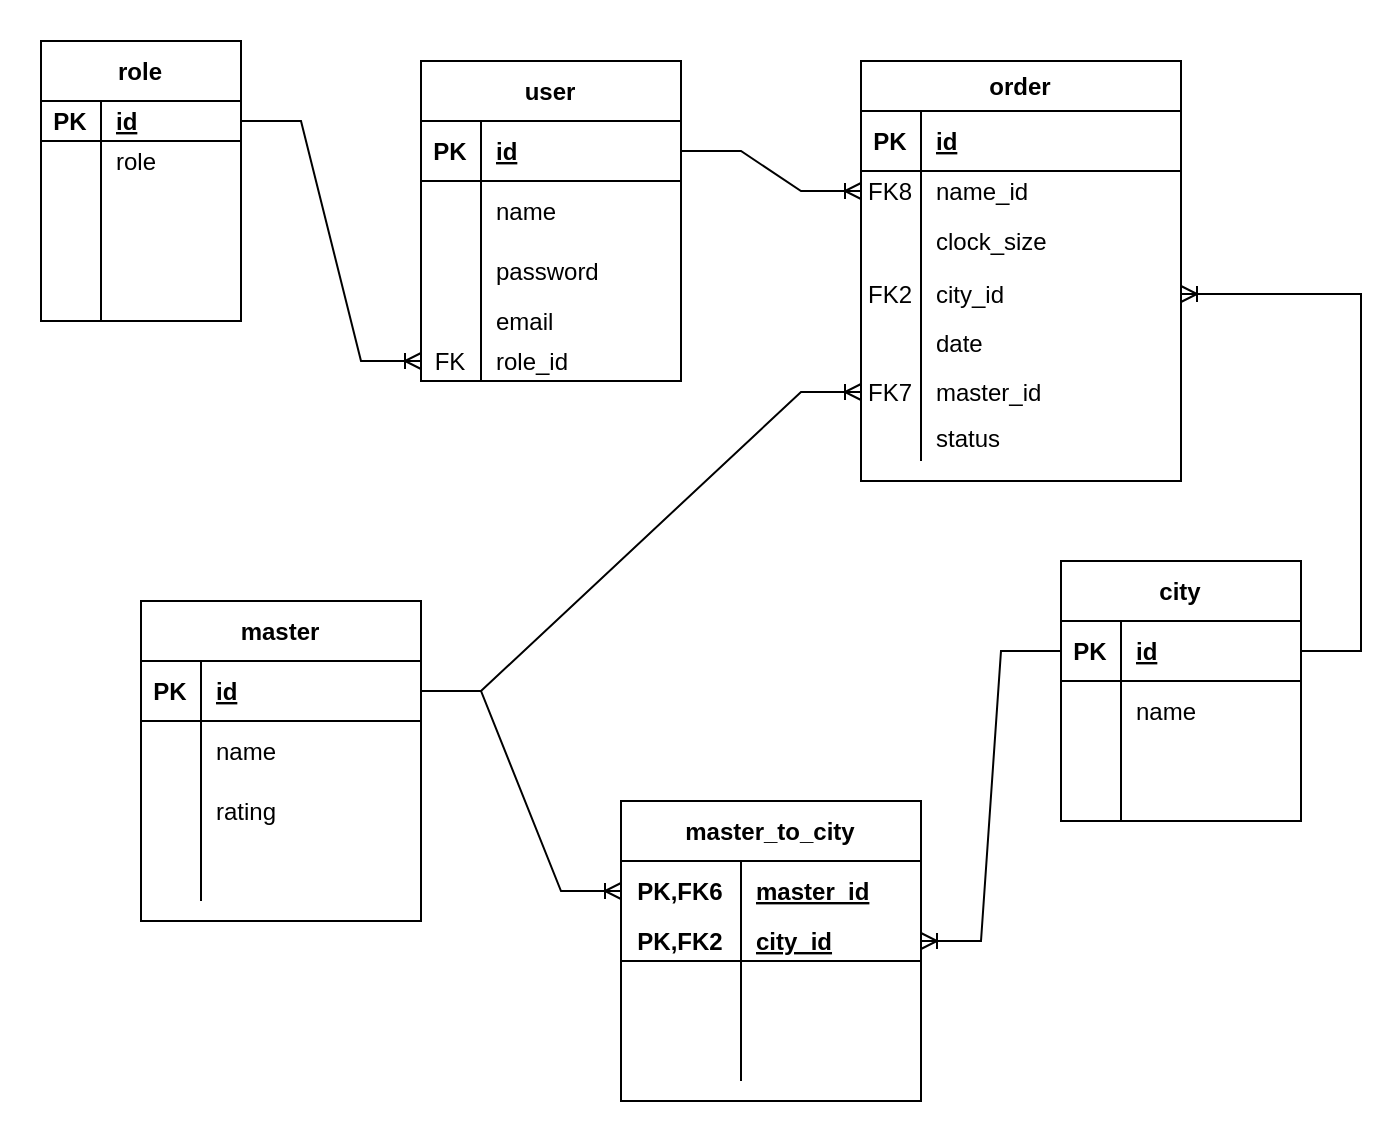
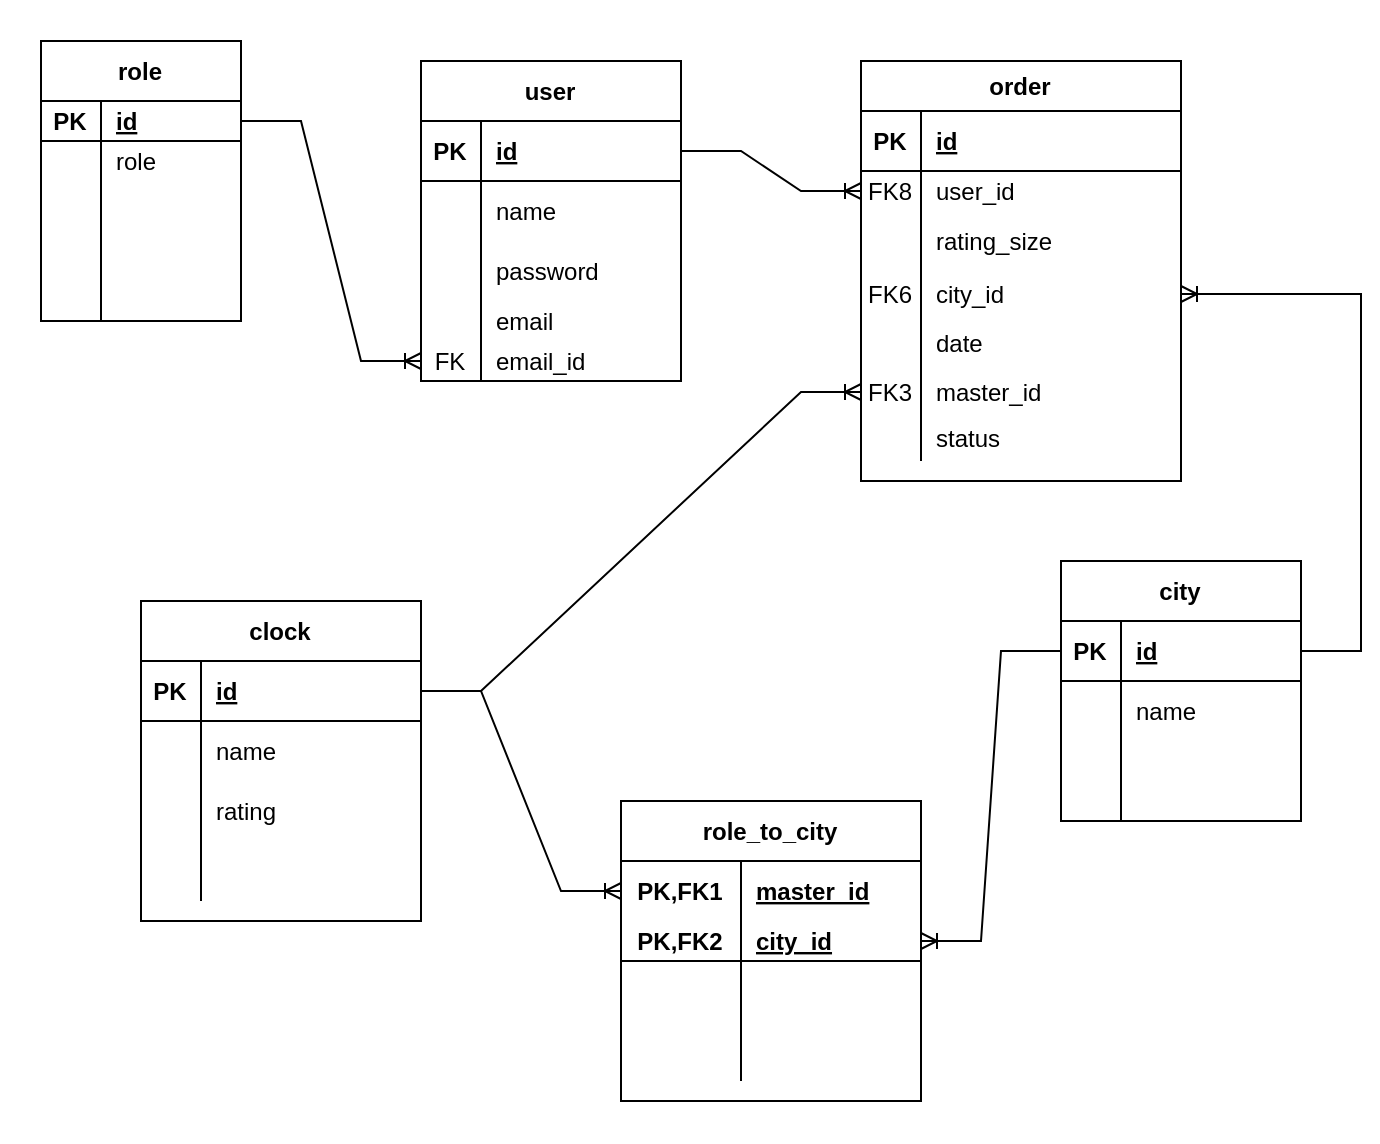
- <mxCell id="65" value="name_id" style="shape=partialRectangle;connectable=0;fillColor=none;top=0;left=0;bottom=0;right=0;align=left;spacingLeft=6;overflow=hidden;" parent="63" vertex="1"><mxGeometry x="30" width="130" height="20" as="geometry"><mxRectangle width="130" height="20" as="alternateBounds" /></mxGeometry></mxCell>
+ <mxCell id="65" value="user_id" style="shape=partialRectangle;connectable=0;fillColor=none;top=0;left=0;bottom=0;right=0;align=left;spacingLeft=6;overflow=hidden;" parent="63" vertex="1"><mxGeometry x="30" width="130" height="20" as="geometry"><mxRectangle width="130" height="20" as="alternateBounds" /></mxGeometry></mxCell>
- <mxCell id="68" value="clock_size" style="shape=partialRectangle;connectable=0;fillColor=none;top=0;left=0;bottom=0;right=0;align=left;spacingLeft=6;overflow=hidden;" parent="66" vertex="1"><mxGeometry x="30" width="130" height="30" as="geometry"><mxRectangle width="130" height="30" as="alternateBounds" /></mxGeometry></mxCell>
+ <mxCell id="68" value="rating_size" style="shape=partialRectangle;connectable=0;fillColor=none;top=0;left=0;bottom=0;right=0;align=left;spacingLeft=6;overflow=hidden;" parent="66" vertex="1"><mxGeometry x="30" width="130" height="30" as="geometry"><mxRectangle width="130" height="30" as="alternateBounds" /></mxGeometry></mxCell>
- <mxCell id="70" value="FK2" style="shape=partialRectangle;connectable=0;fillColor=none;top=0;left=0;bottom=0;right=0;editable=1;overflow=hidden;" parent="69" vertex="1"><mxGeometry width="30" height="23" as="geometry"><mxRectangle width="30" height="23" as="alternateBounds" /></mxGeometry></mxCell>
+ <mxCell id="70" value="FK6" style="shape=partialRectangle;connectable=0;fillColor=none;top=0;left=0;bottom=0;right=0;editable=1;overflow=hidden;" parent="69" vertex="1"><mxGeometry width="30" height="23" as="geometry"><mxRectangle width="30" height="23" as="alternateBounds" /></mxGeometry></mxCell>
- <mxCell id="17" value="role_id" style="shape=partialRectangle;connectable=0;fillColor=none;top=0;left=0;bottom=0;right=0;align=left;spacingLeft=6;overflow=hidden;" parent="15" vertex="1"><mxGeometry x="30" width="100" height="20" as="geometry"><mxRectangle width="100" height="20" as="alternateBounds" /></mxGeometry></mxCell>
+ <mxCell id="17" value="email_id" style="shape=partialRectangle;connectable=0;fillColor=none;top=0;left=0;bottom=0;right=0;align=left;spacingLeft=6;overflow=hidden;" parent="15" vertex="1"><mxGeometry x="30" width="100" height="20" as="geometry"><mxRectangle width="100" height="20" as="alternateBounds" /></mxGeometry></mxCell>
- <mxCell id="76" value="FK7" style="shape=partialRectangle;connectable=0;fillColor=none;top=0;left=0;bottom=0;right=0;editable=1;overflow=hidden;" parent="75" vertex="1"><mxGeometry width="30" height="23" as="geometry"><mxRectangle width="30" height="23" as="alternateBounds" /></mxGeometry></mxCell>
+ <mxCell id="76" value="FK3" style="shape=partialRectangle;connectable=0;fillColor=none;top=0;left=0;bottom=0;right=0;editable=1;overflow=hidden;" parent="75" vertex="1"><mxGeometry width="30" height="23" as="geometry"><mxRectangle width="30" height="23" as="alternateBounds" /></mxGeometry></mxCell>
- <mxCell id="18" value="master" style="shape=table;startSize=30;container=1;collapsible=1;childLayout=tableLayout;fixedRows=1;rowLines=0;fontStyle=1;align=center;resizeLast=1;" parent="1" vertex="1"><mxGeometry x="70" y="300" width="140" height="160" as="geometry" /></mxCell>
+ <mxCell id="18" value="clock" style="shape=table;startSize=30;container=1;collapsible=1;childLayout=tableLayout;fixedRows=1;rowLines=0;fontStyle=1;align=center;resizeLast=1;" parent="1" vertex="1"><mxGeometry x="70" y="300" width="140" height="160" as="geometry" /></mxCell>
- <mxCell id="44" value="master_to_city" style="shape=table;startSize=30;container=1;collapsible=1;childLayout=tableLayout;fixedRows=1;rowLines=0;fontStyle=1;align=center;resizeLast=1;" parent="1" vertex="1"><mxGeometry x="310" y="400" width="150" height="150" as="geometry" /></mxCell>
+ <mxCell id="44" value="role_to_city" style="shape=table;startSize=30;container=1;collapsible=1;childLayout=tableLayout;fixedRows=1;rowLines=0;fontStyle=1;align=center;resizeLast=1;" parent="1" vertex="1"><mxGeometry x="310" y="400" width="150" height="150" as="geometry" /></mxCell>
- <mxCell id="46" value="PK,FK6" style="shape=partialRectangle;connectable=0;fillColor=none;top=0;left=0;bottom=0;right=0;fontStyle=1;overflow=hidden;" parent="45" vertex="1"><mxGeometry width="60" height="30" as="geometry"><mxRectangle width="60" height="30" as="alternateBounds" /></mxGeometry></mxCell>
+ <mxCell id="46" value="PK,FK1" style="shape=partialRectangle;connectable=0;fillColor=none;top=0;left=0;bottom=0;right=0;fontStyle=1;overflow=hidden;" parent="45" vertex="1"><mxGeometry width="60" height="30" as="geometry"><mxRectangle width="60" height="30" as="alternateBounds" /></mxGeometry></mxCell>
